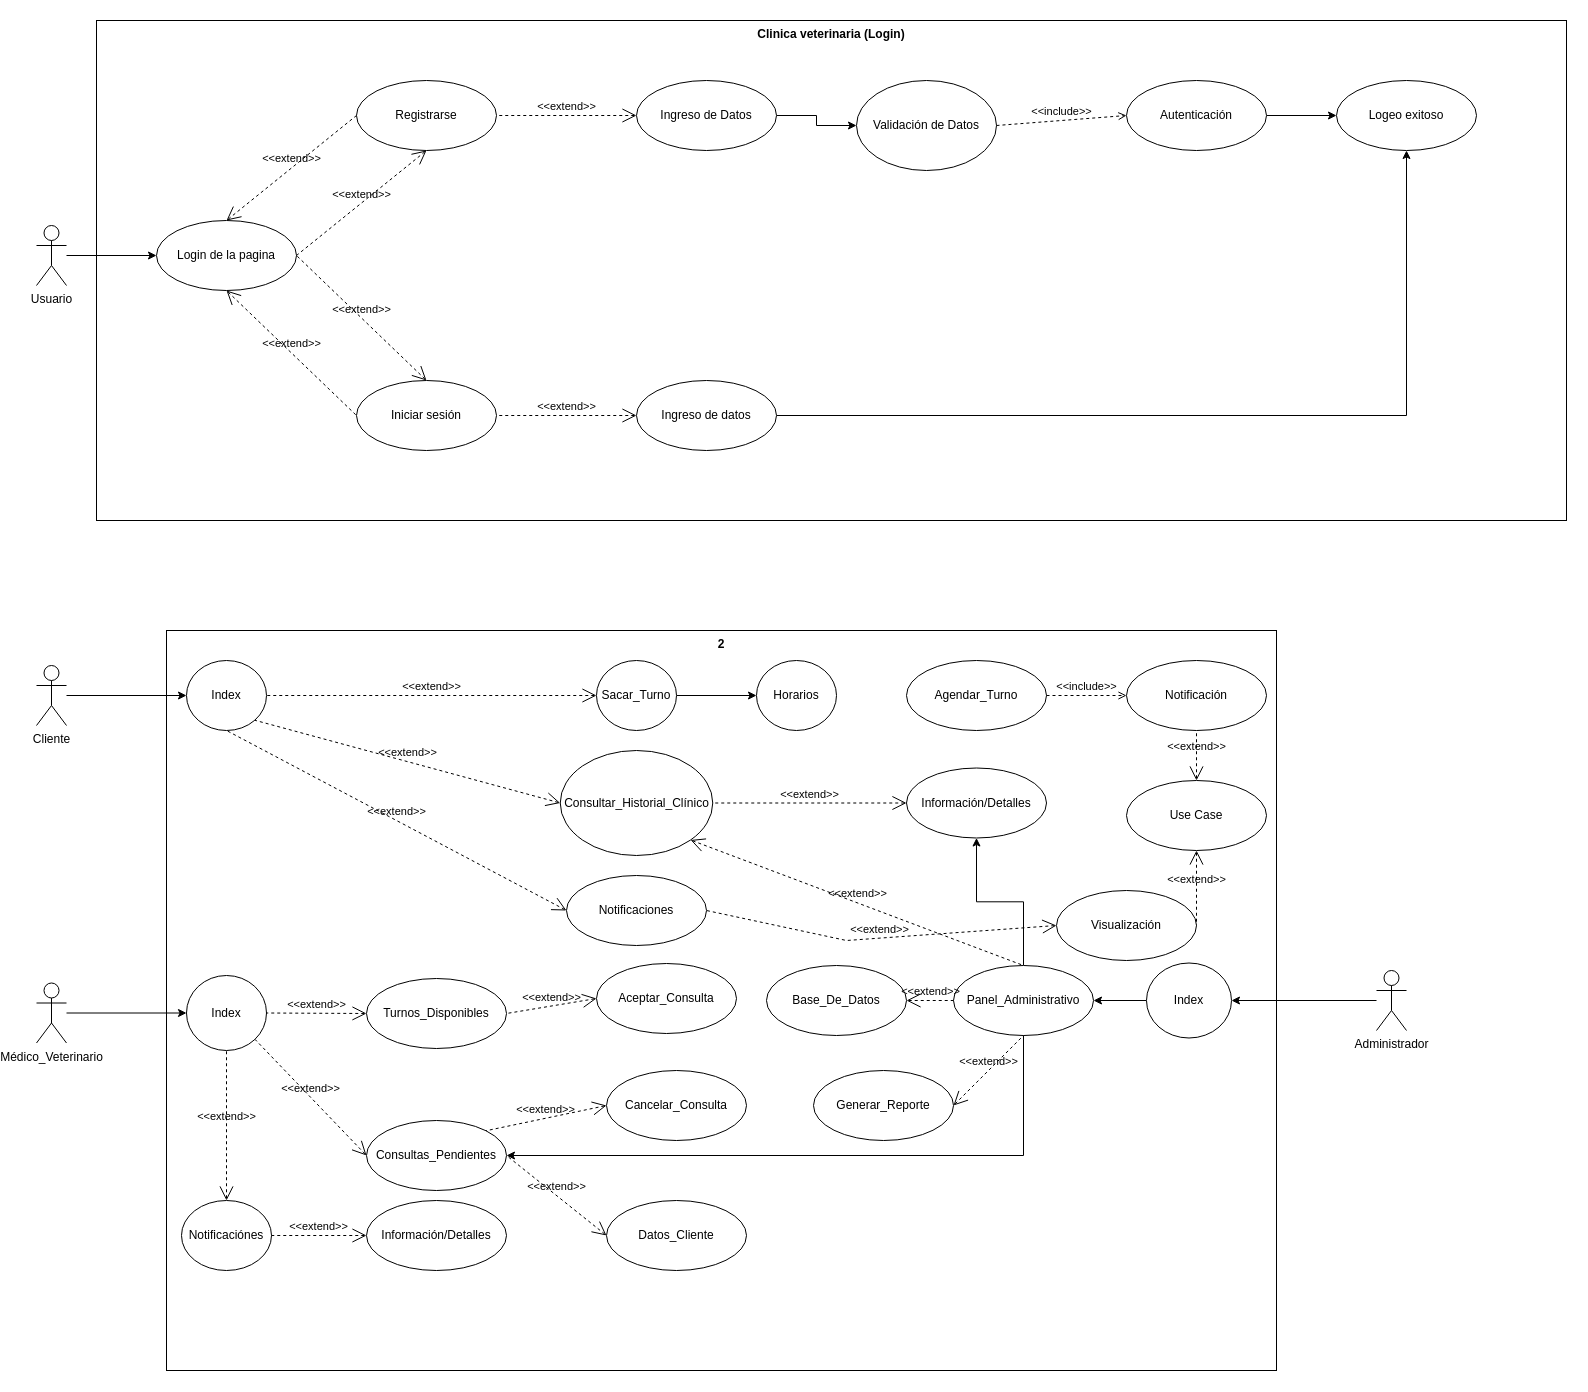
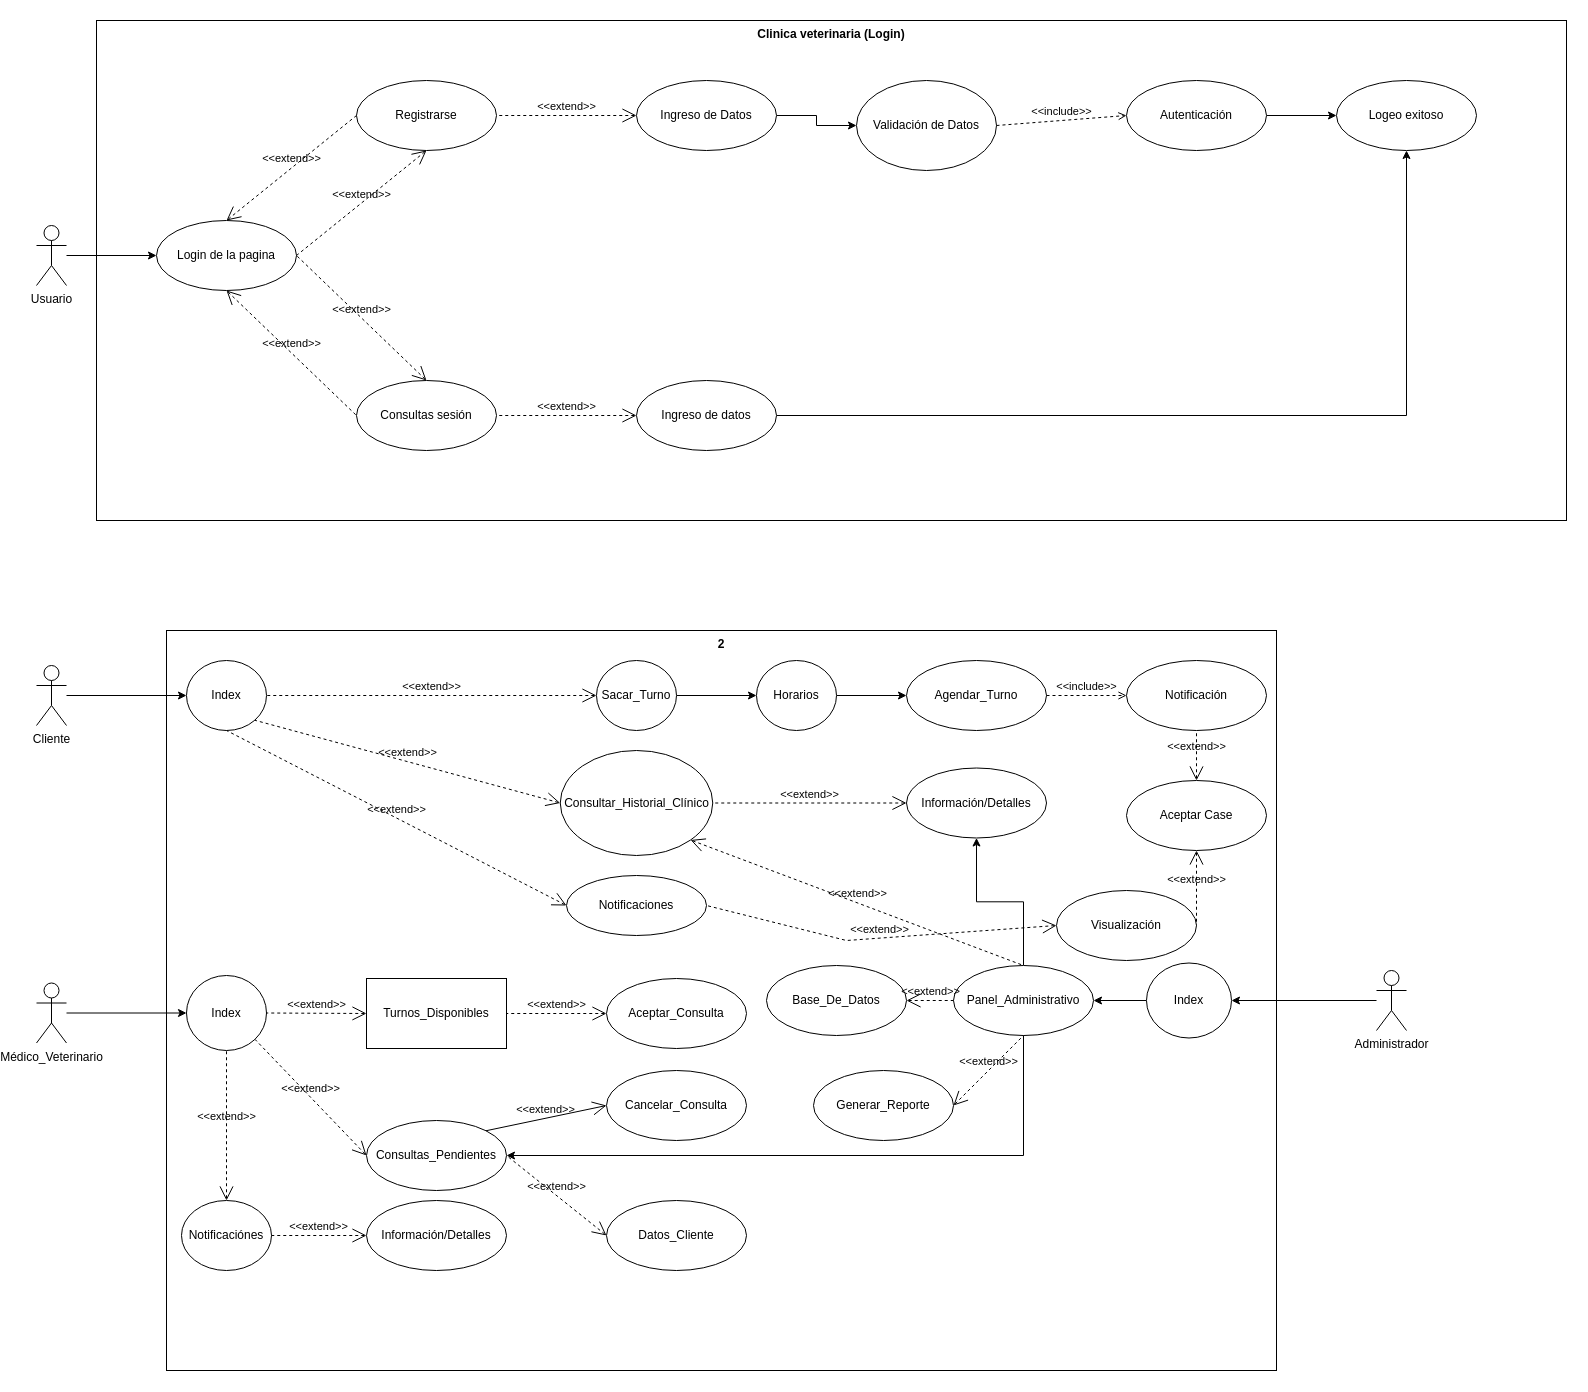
- <mxCell id="9" value="Iniciar sesión" style="ellipse;whiteSpace=wrap;html=1;" vertex="1" parent="1"><mxGeometry x="340" y="380" width="140" height="70" as="geometry" /></mxCell>
+ <mxCell id="9" value="Consultas sesión" style="ellipse;whiteSpace=wrap;html=1;" vertex="1" parent="1"><mxGeometry x="340" y="380" width="140" height="70" as="geometry" /></mxCell>
+ <mxCell id="34" value="" style="edgeStyle=orthogonalEdgeStyle;rounded=0;orthogonalLoop=1;jettySize=auto;html=1;" edge="1" parent="1" source="35" target="36"><mxGeometry relative="1" as="geometry" /></mxCell>
- <mxCell id="58" value="Use Case" style="ellipse;whiteSpace=wrap;html=1;" vertex="1" parent="1"><mxGeometry x="1110" y="780" width="140" height="70" as="geometry" /></mxCell>
+ <mxCell id="58" value="Aceptar Case" style="ellipse;whiteSpace=wrap;html=1;" vertex="1" parent="1"><mxGeometry x="1110" y="780" width="140" height="70" as="geometry" /></mxCell>
- <mxCell id="33" value="Notificaciones" style="ellipse;whiteSpace=wrap;html=1;" vertex="1" parent="1"><mxGeometry x="550" y="875" width="140" height="70" as="geometry" /></mxCell>
+ <mxCell id="33" value="Notificaciones" style="ellipse;whiteSpace=wrap;html=1;" vertex="1" parent="1"><mxGeometry x="550" y="875" width="140" height="60" as="geometry" /></mxCell>
- <mxCell id="62" value="Aceptar_Consulta" style="ellipse;whiteSpace=wrap;html=1;" vertex="1" parent="1"><mxGeometry x="580" y="963" width="140" height="70" as="geometry" /></mxCell>
+ <mxCell id="62" value="Aceptar_Consulta" style="ellipse;whiteSpace=wrap;html=1;" vertex="1" parent="1"><mxGeometry x="590" y="978" width="140" height="70" as="geometry" /></mxCell>
- <mxCell id="46" value="Turnos_Disponibles" style="ellipse;whiteSpace=wrap;html=1;" vertex="1" parent="1"><mxGeometry x="350" y="978" width="140" height="70" as="geometry" /></mxCell>
+ <mxCell id="46" value="Turnos_Disponibles" style="whiteSpace=wrap;html=1;rounded=0;" vertex="1" parent="1"><mxGeometry x="350" y="978" width="140" height="70" as="geometry" /></mxCell>
- <mxCell id="57" value="&amp;lt;&amp;lt;extend&amp;gt;&amp;gt;" style="edgeStyle=none;html=1;startArrow=open;endArrow=none;startSize=12;verticalAlign=bottom;dashed=1;labelBackgroundColor=none;rounded=0;entryX=1;entryY=0;entryDx=0;entryDy=0;exitX=0;exitY=0.5;exitDx=0;exitDy=0;" edge="1" parent="1" source="56" target="48"><mxGeometry width="160" relative="1" as="geometry"><mxPoint x="380" y="1100" as="sourcePoint" /><mxPoint x="540" y="1100" as="targetPoint" /></mxGeometry></mxCell>
+ <mxCell id="57" value="&amp;lt;&amp;lt;extend&amp;gt;&amp;gt;" style="edgeStyle=none;html=1;startArrow=open;endArrow=none;startSize=12;verticalAlign=bottom;dashed=0;labelBackgroundColor=none;rounded=0;entryX=1;entryY=0;entryDx=0;entryDy=0;exitX=0;exitY=0.5;exitDx=0;exitDy=0;" edge="1" parent="1" source="56" target="48"><mxGeometry width="160" relative="1" as="geometry"><mxPoint x="380" y="1100" as="sourcePoint" /><mxPoint x="540" y="1100" as="targetPoint" /></mxGeometry></mxCell>
